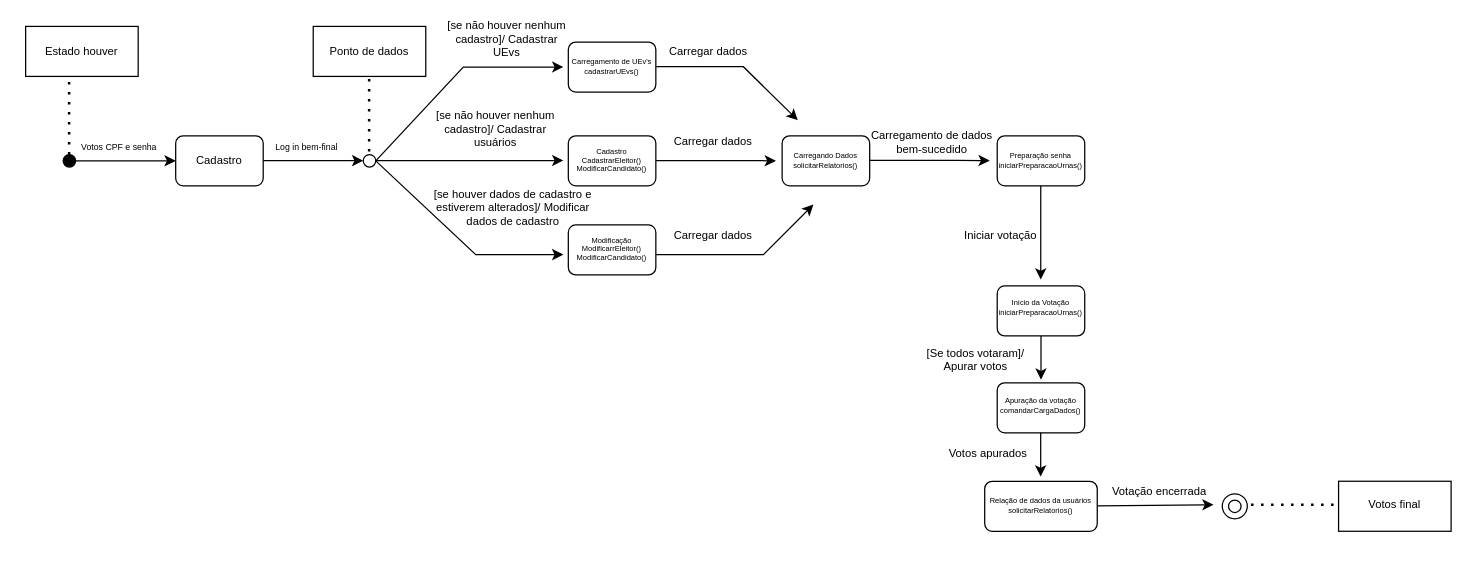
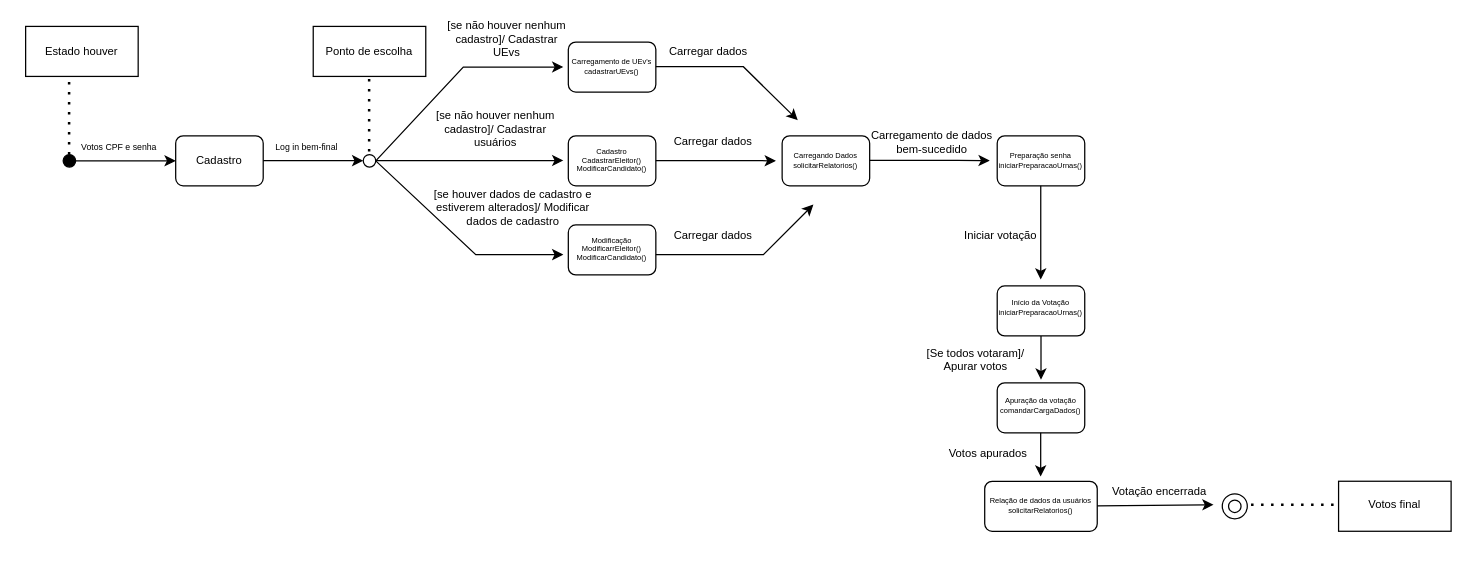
- <mxCell id="29" value="Ponto de dados" style="text;strokeColor=none;align=center;fillColor=none;html=1;verticalAlign=middle;whiteSpace=wrap;rounded=0;fontSize=9;" vertex="1" parent="1"><mxGeometry x="250" y="35.5" width="90" height="10" as="geometry" /></mxCell>
+ <mxCell id="29" value="Ponto de escolha" style="text;strokeColor=none;align=center;fillColor=none;html=1;verticalAlign=middle;whiteSpace=wrap;rounded=0;fontSize=9;" vertex="1" parent="1"><mxGeometry x="250" y="35.5" width="90" height="10" as="geometry" /></mxCell>
